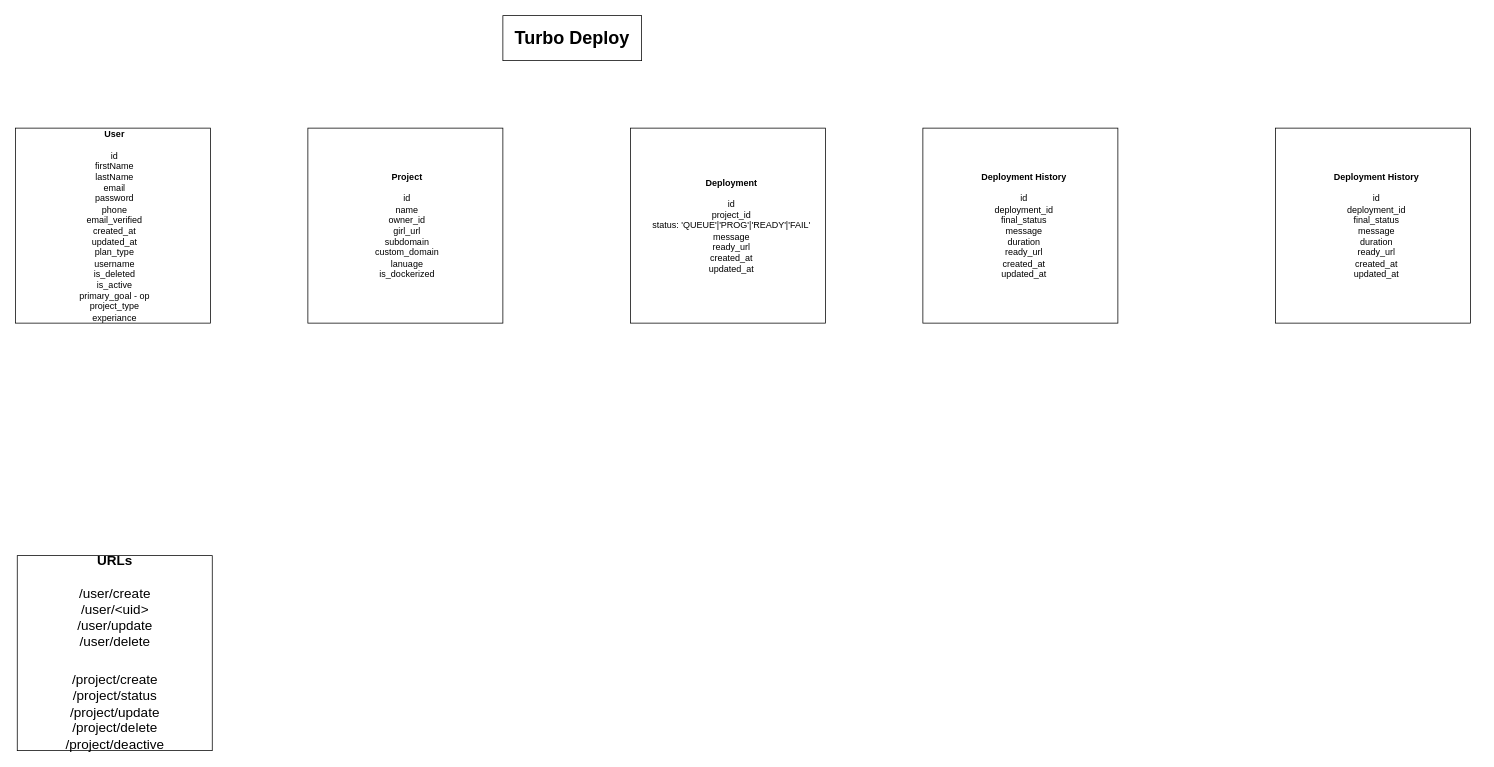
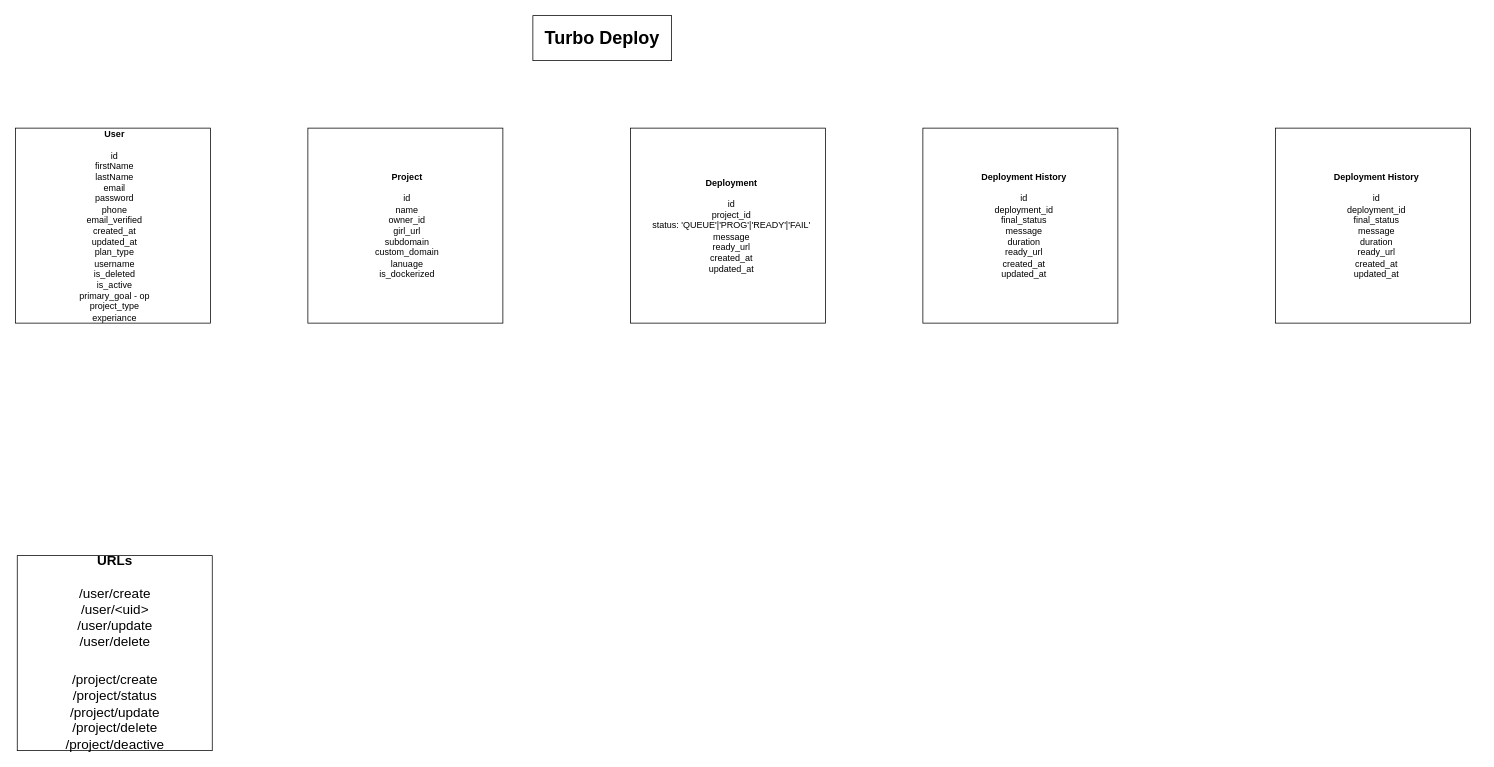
- <mxCell id="2" value="&lt;font style=&quot;font-size: 24px;&quot;&gt;&lt;b&gt;Turbo Deploy&lt;/b&gt;&lt;/font&gt;" style="rounded=0;whiteSpace=wrap;html=1;" vertex="1" parent="1"><mxGeometry x="670" y="20" width="185" height="60" as="geometry" /></mxCell>
+ <mxCell id="2" value="&lt;font style=&quot;font-size: 24px;&quot;&gt;&lt;b&gt;Turbo Deploy&lt;/b&gt;&lt;/font&gt;" style="rounded=0;whiteSpace=wrap;html=1;" vertex="1" parent="1"><mxGeometry x="710" y="20" width="185" height="60" as="geometry" /></mxCell>
